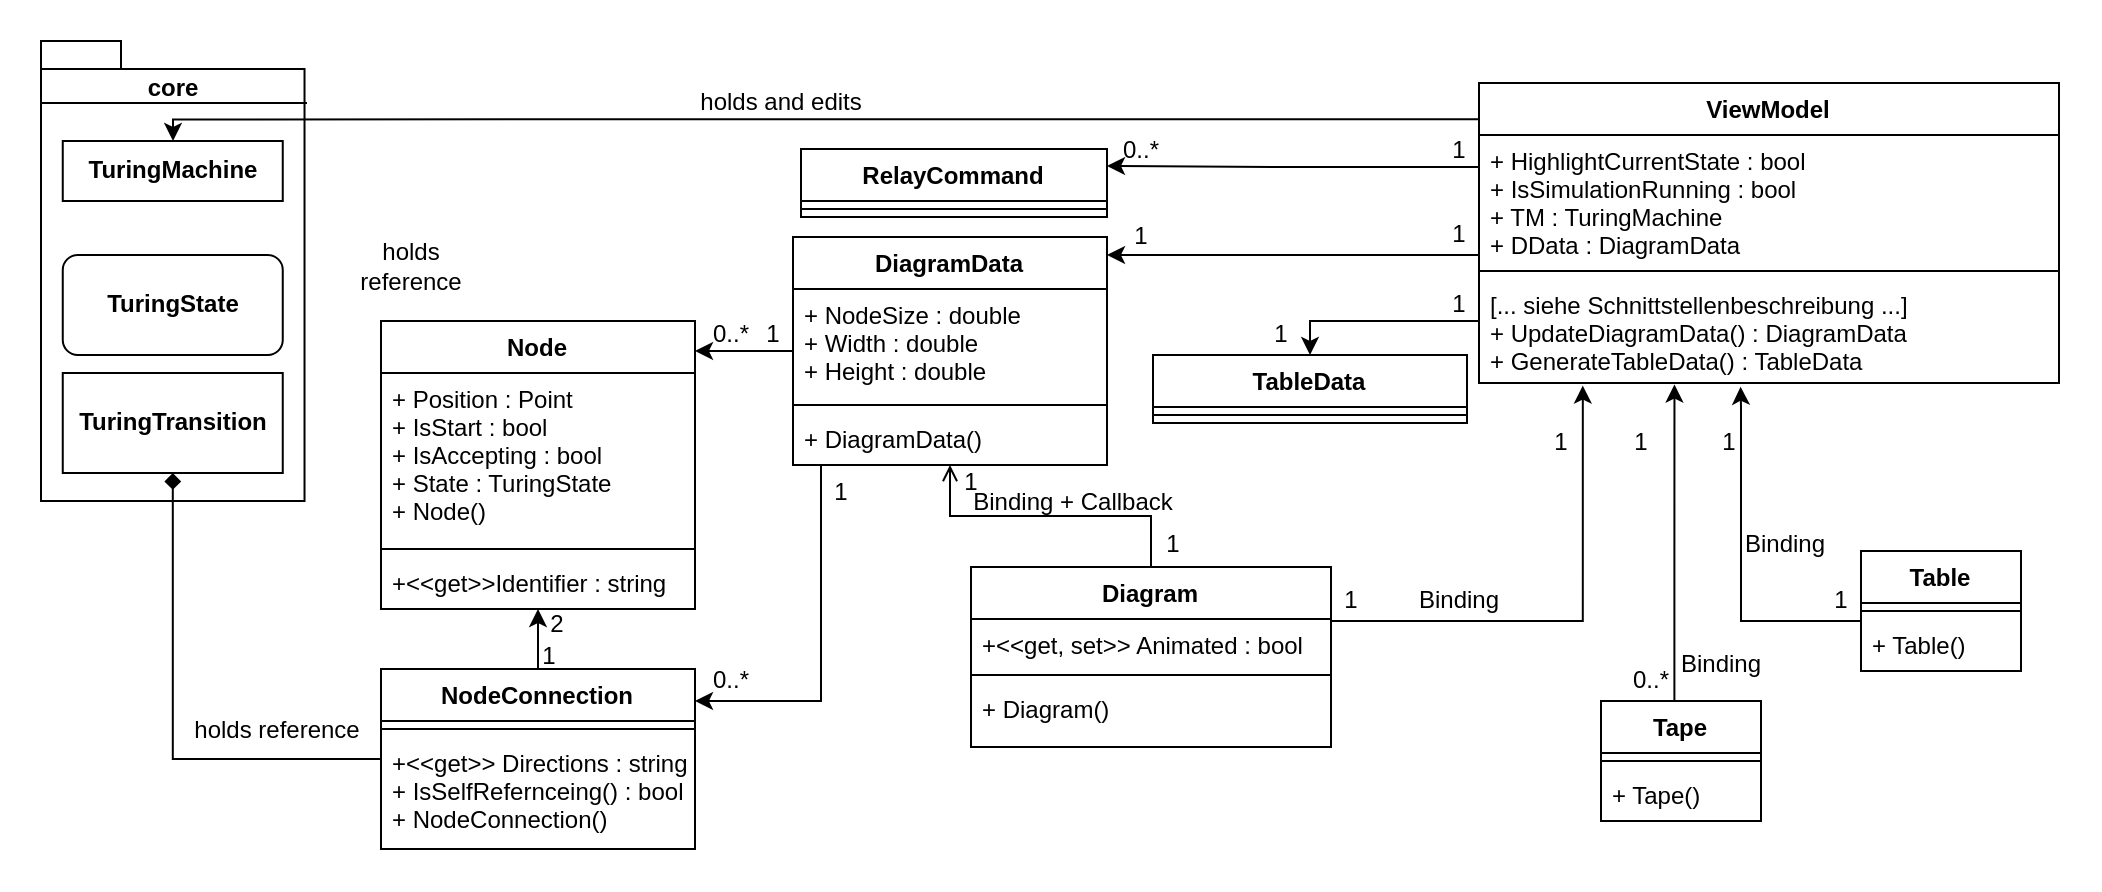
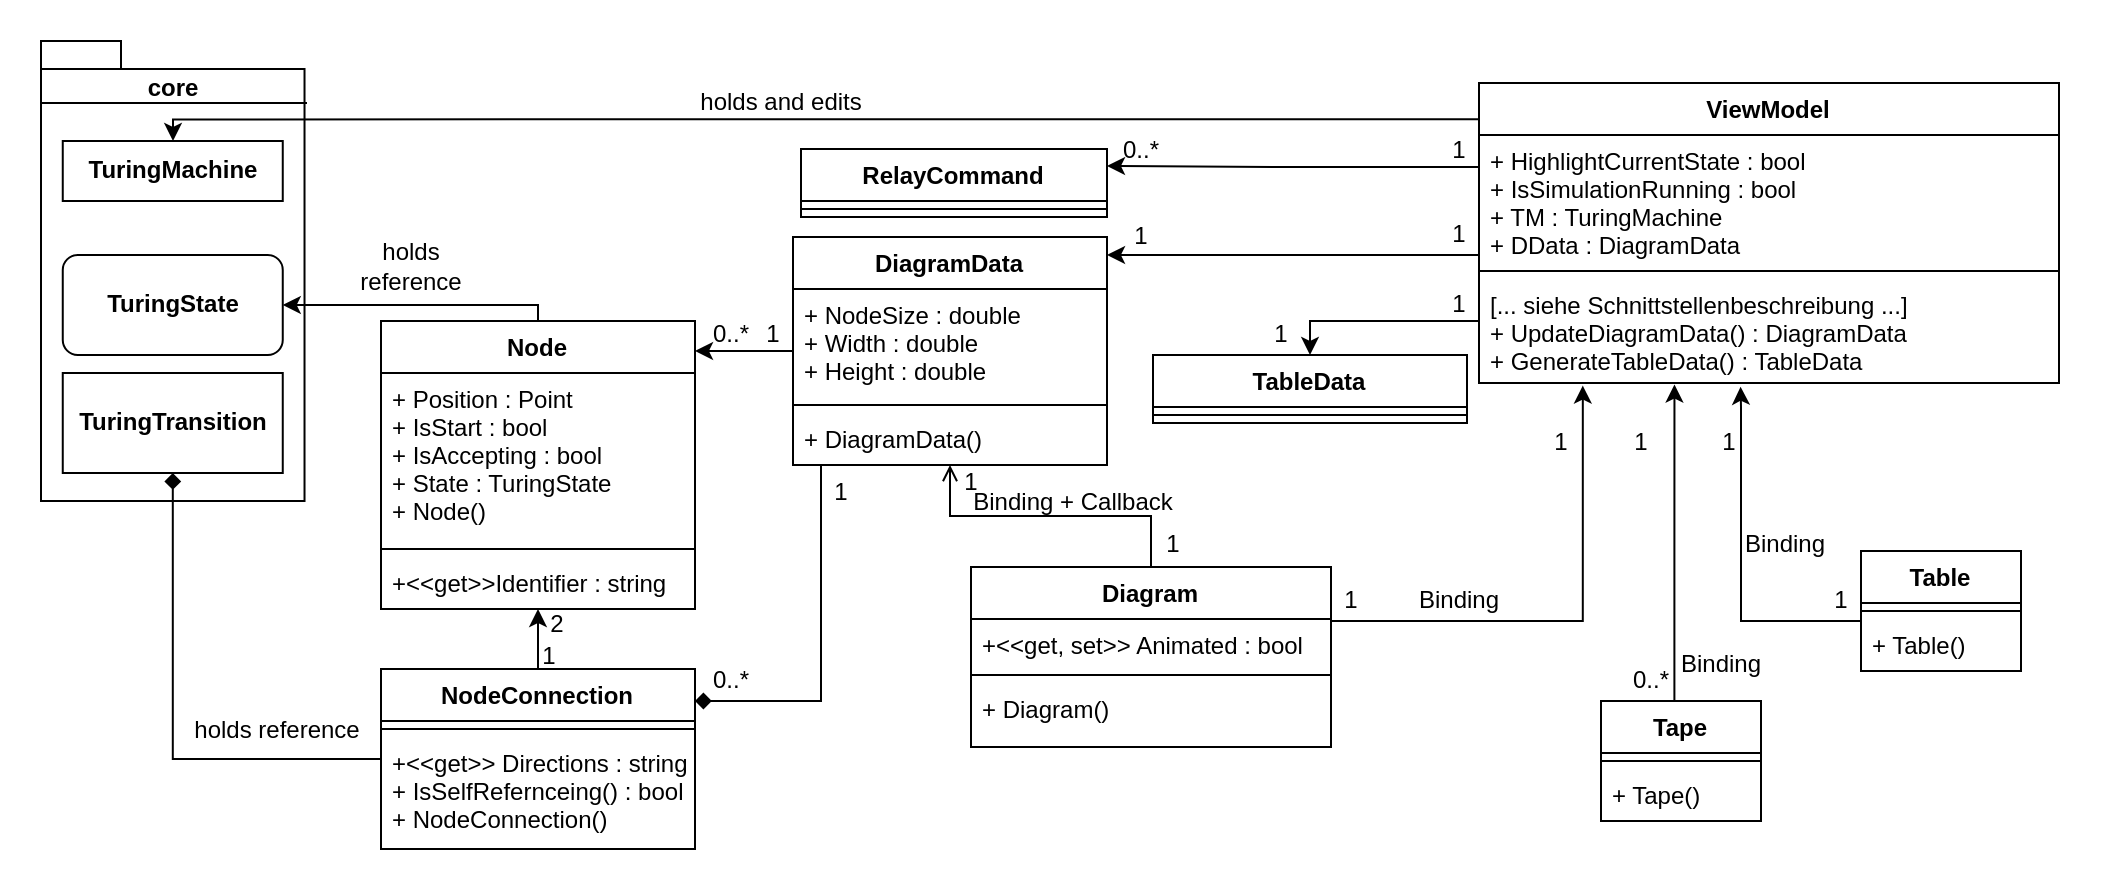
+ <mxCell id="30" style="edgeStyle=orthogonalEdgeStyle;rounded=0;orthogonalLoop=1;jettySize=auto;html=1;startArrow=none;startFill=0;endArrow=classic;endFill=1;endSize=6;strokeWidth=1;" parent="1" source="16" target="25" edge="1"><mxGeometry relative="1" as="geometry"><Array as="points"><mxPoint x="269" y="152" /></Array></mxGeometry></mxCell>
- <mxCell id="11" style="edgeStyle=orthogonalEdgeStyle;rounded=0;orthogonalLoop=1;jettySize=auto;html=1;startArrow=none;startFill=0;endArrow=classic;endFill=1;endSize=6;strokeWidth=1;" parent="1" source="12" target="21" edge="1"><mxGeometry relative="1" as="geometry"><Array as="points"><mxPoint x="410" y="350" /></Array></mxGeometry></mxCell>
+ <mxCell id="11" style="edgeStyle=orthogonalEdgeStyle;rounded=0;orthogonalLoop=1;jettySize=auto;html=1;startArrow=none;startFill=0;endArrow=diamond;endFill=1;endSize=6;strokeWidth=1;" parent="1" source="12" target="21" edge="1"><mxGeometry relative="1" as="geometry"><Array as="points"><mxPoint x="410" y="350" /></Array></mxGeometry></mxCell>
